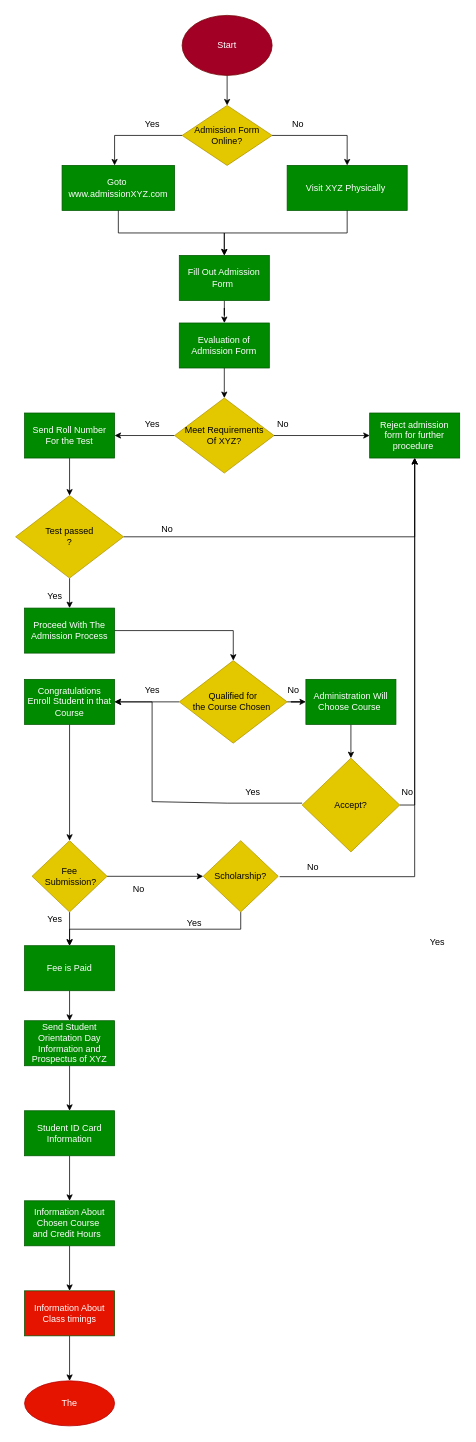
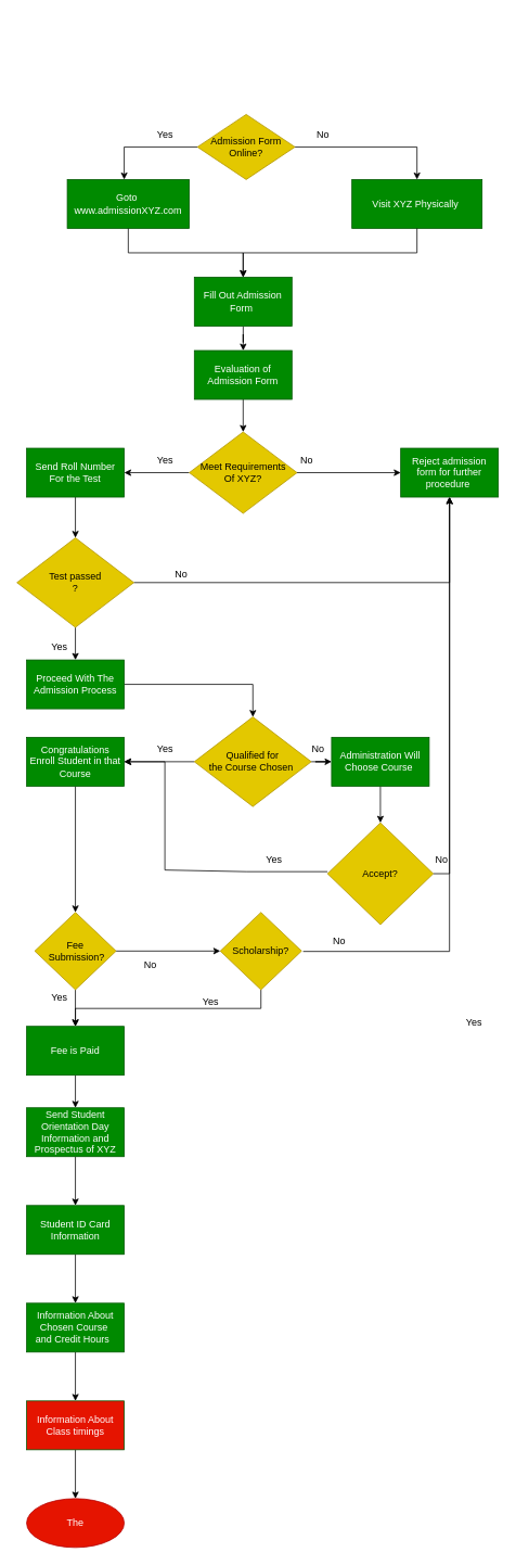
- <mxCell id="3" value="Start" style="ellipse;whiteSpace=wrap;html=1;fillColor=#a20025;strokeColor=#6F0000;fontColor=#ffffff;" vertex="1" parent="1"><mxGeometry x="242" y="20" width="120" height="80" as="geometry" /></mxCell>
- <mxCell id="2" value="" style="edgeStyle=orthogonalEdgeStyle;rounded=0;orthogonalLoop=1;jettySize=auto;html=1;" edge="1" parent="1" source="3" target="5"><mxGeometry relative="1" as="geometry" /></mxCell>
- <mxCell id="7" value="Visit XYZ Physically&amp;nbsp;" style="whiteSpace=wrap;html=1;fillColor=#008a00;strokeColor=#005700;fontColor=#ffffff;" vertex="1" parent="1"><mxGeometry x="382" y="220" width="160" height="60" as="geometry" /></mxCell>
+ <mxCell id="7" value="Visit XYZ Physically&amp;nbsp;" style="whiteSpace=wrap;html=1;fillColor=#008a00;strokeColor=#005700;fontColor=#ffffff;" vertex="1" parent="1"><mxGeometry x="432" y="220" width="160" height="60" as="geometry" /></mxCell>
